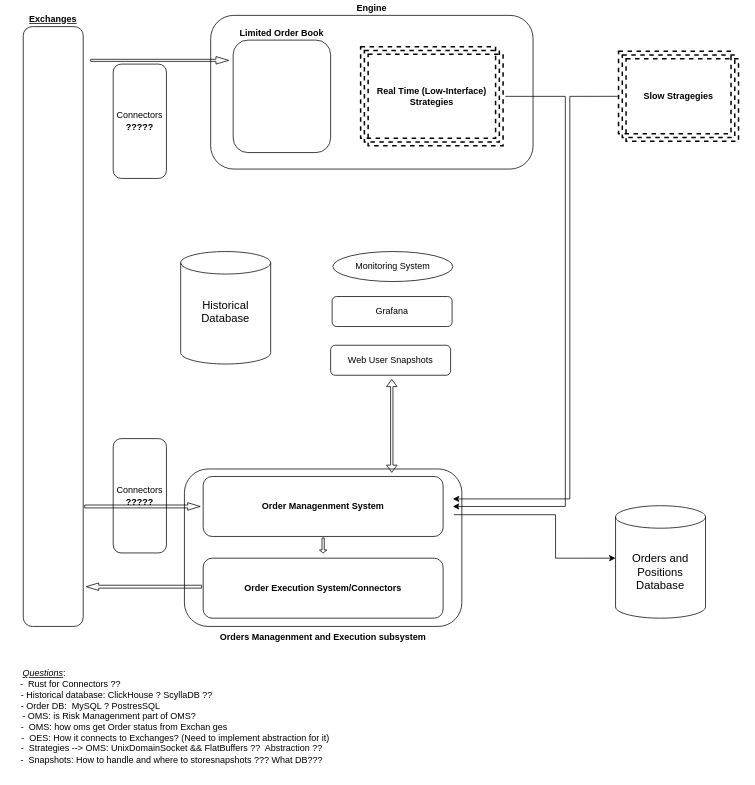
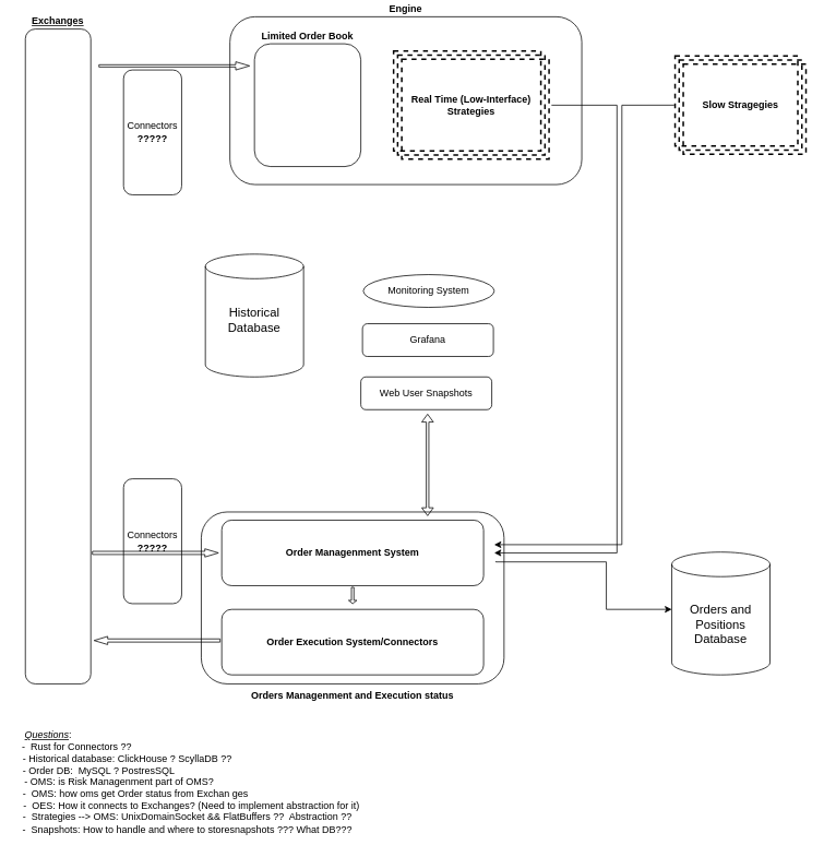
- <mxCell id="4" value="&lt;font style=&quot;font-size: 15px;&quot;&gt;Historical Database&lt;/font&gt;&lt;div&gt;&lt;br&gt;&lt;/div&gt;" style="shape=cylinder3;whiteSpace=wrap;html=1;boundedLbl=1;backgroundOutline=1;size=15;fillColor=none;" parent="1" vertex="1"><mxGeometry x="240" y="335" width="120" height="150" as="geometry" /></mxCell>
+ <mxCell id="4" value="&lt;font style=&quot;font-size: 15px;&quot;&gt;Historical Database&lt;/font&gt;&lt;div&gt;&lt;br&gt;&lt;/div&gt;" style="shape=cylinder3;whiteSpace=wrap;html=1;boundedLbl=1;backgroundOutline=1;size=15;fillColor=none;" parent="1" vertex="1"><mxGeometry x="250" y="310" width="120" height="150" as="geometry" /></mxCell>
- <mxCell id="11" value="&lt;b&gt;Orders Managenment and Execution subsystem&lt;/b&gt;" style="rounded=1;whiteSpace=wrap;html=1;fillColor=none;labelPosition=center;verticalLabelPosition=bottom;align=center;verticalAlign=top;" parent="1" vertex="1"><mxGeometry x="245" y="625" width="370" height="210" as="geometry" /></mxCell>
+ <mxCell id="11" value="&lt;b&gt;Orders Managenment and Execution status&lt;/b&gt;" style="rounded=1;whiteSpace=wrap;html=1;fillColor=none;labelPosition=center;verticalLabelPosition=bottom;align=center;verticalAlign=top;" parent="1" vertex="1"><mxGeometry x="245" y="625" width="370" height="210" as="geometry" /></mxCell>
